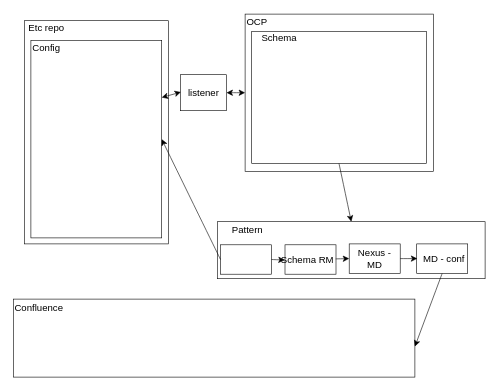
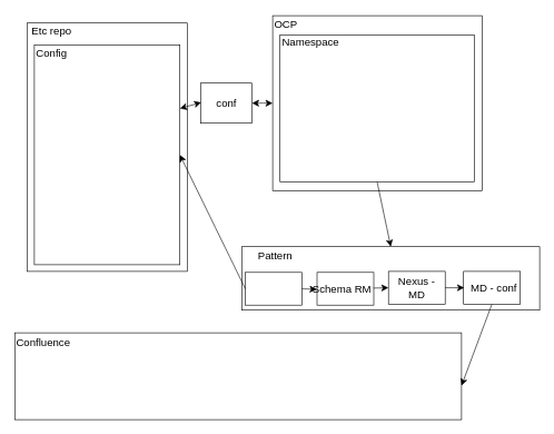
- <mxCell id="15" value="Schema" style="text;html=1;strokeColor=none;fillColor=none;align=center;verticalAlign=middle;whiteSpace=wrap;rounded=0;fontSize=16;" vertex="1" parent="1"><mxGeometry x="435" y="48" width="60" height="30" as="geometry" /></mxCell>
+ <mxCell id="15" value="Namespace" style="text;html=1;strokeColor=none;fillColor=none;align=center;verticalAlign=middle;whiteSpace=wrap;rounded=0;fontSize=16;" vertex="1" parent="1"><mxGeometry x="435" y="48" width="60" height="30" as="geometry" /></mxCell>
- <mxCell id="11" value="listener" style="text;html=1;strokeColor=none;fillColor=none;align=center;verticalAlign=middle;whiteSpace=wrap;rounded=0;fontSize=16;" vertex="1" parent="1"><mxGeometry x="309" y="139" width="60" height="30" as="geometry" /></mxCell>
+ <mxCell id="11" value="conf" style="text;html=1;strokeColor=none;fillColor=none;align=center;verticalAlign=middle;whiteSpace=wrap;rounded=0;fontSize=16;" vertex="1" parent="1"><mxGeometry x="309" y="139" width="60" height="30" as="geometry" /></mxCell>
